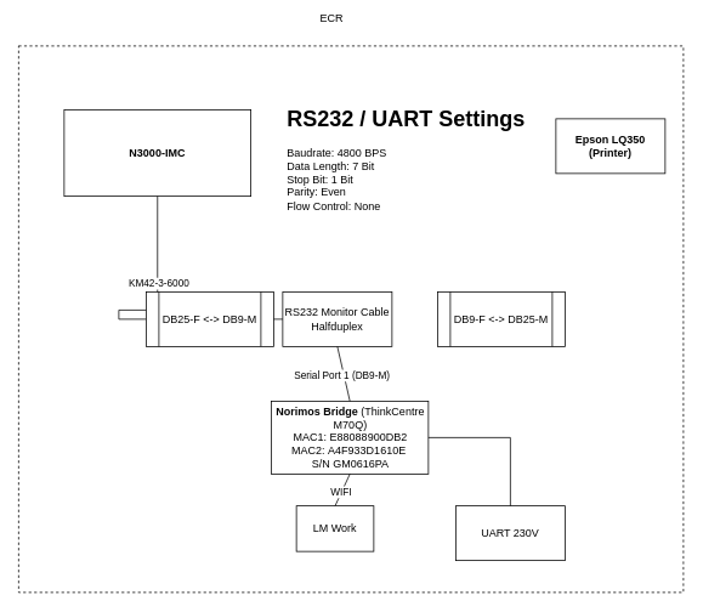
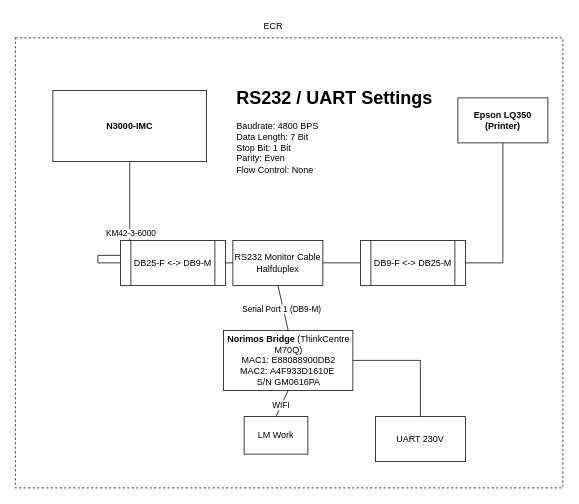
- <mxCell id="3" value="ECR" style="text;html=1;strokeColor=none;fillColor=none;align=center;verticalAlign=middle;whiteSpace=wrap;rounded=0;" parent="1" vertex="1"><mxGeometry x="334" y="5" width="60" height="30" as="geometry" /></mxCell>
+ <mxCell id="3" value="ECR" style="text;html=1;strokeColor=none;fillColor=none;align=center;verticalAlign=middle;whiteSpace=wrap;rounded=0;" parent="1" vertex="1"><mxGeometry x="334" y="20" width="60" height="30" as="geometry" /></mxCell>
+ <mxCell id="21" value="" style="endArrow=none;html=1;rounded=0;exitX=1;exitY=0.5;exitDx=0;exitDy=0;entryX=0.5;entryY=1;entryDx=0;entryDy=0;edgeStyle=orthogonalEdgeStyle;" parent="1" source="11" target="5" edge="1"><mxGeometry width="50" height="50" relative="1" as="geometry"><mxPoint x="680" y="360" as="sourcePoint" /><mxPoint x="730" y="310" as="targetPoint" /></mxGeometry></mxCell>
+ <mxCell id="12" value="" style="endArrow=none;html=1;rounded=0;entryX=0;entryY=0.5;entryDx=0;entryDy=0;exitX=1;exitY=0.5;exitDx=0;exitDy=0;" parent="1" source="9" target="11" edge="1"><mxGeometry width="50" height="50" relative="1" as="geometry"><mxPoint x="280" y="480" as="sourcePoint" /><mxPoint x="330" y="430" as="targetPoint" /></mxGeometry></mxCell>
